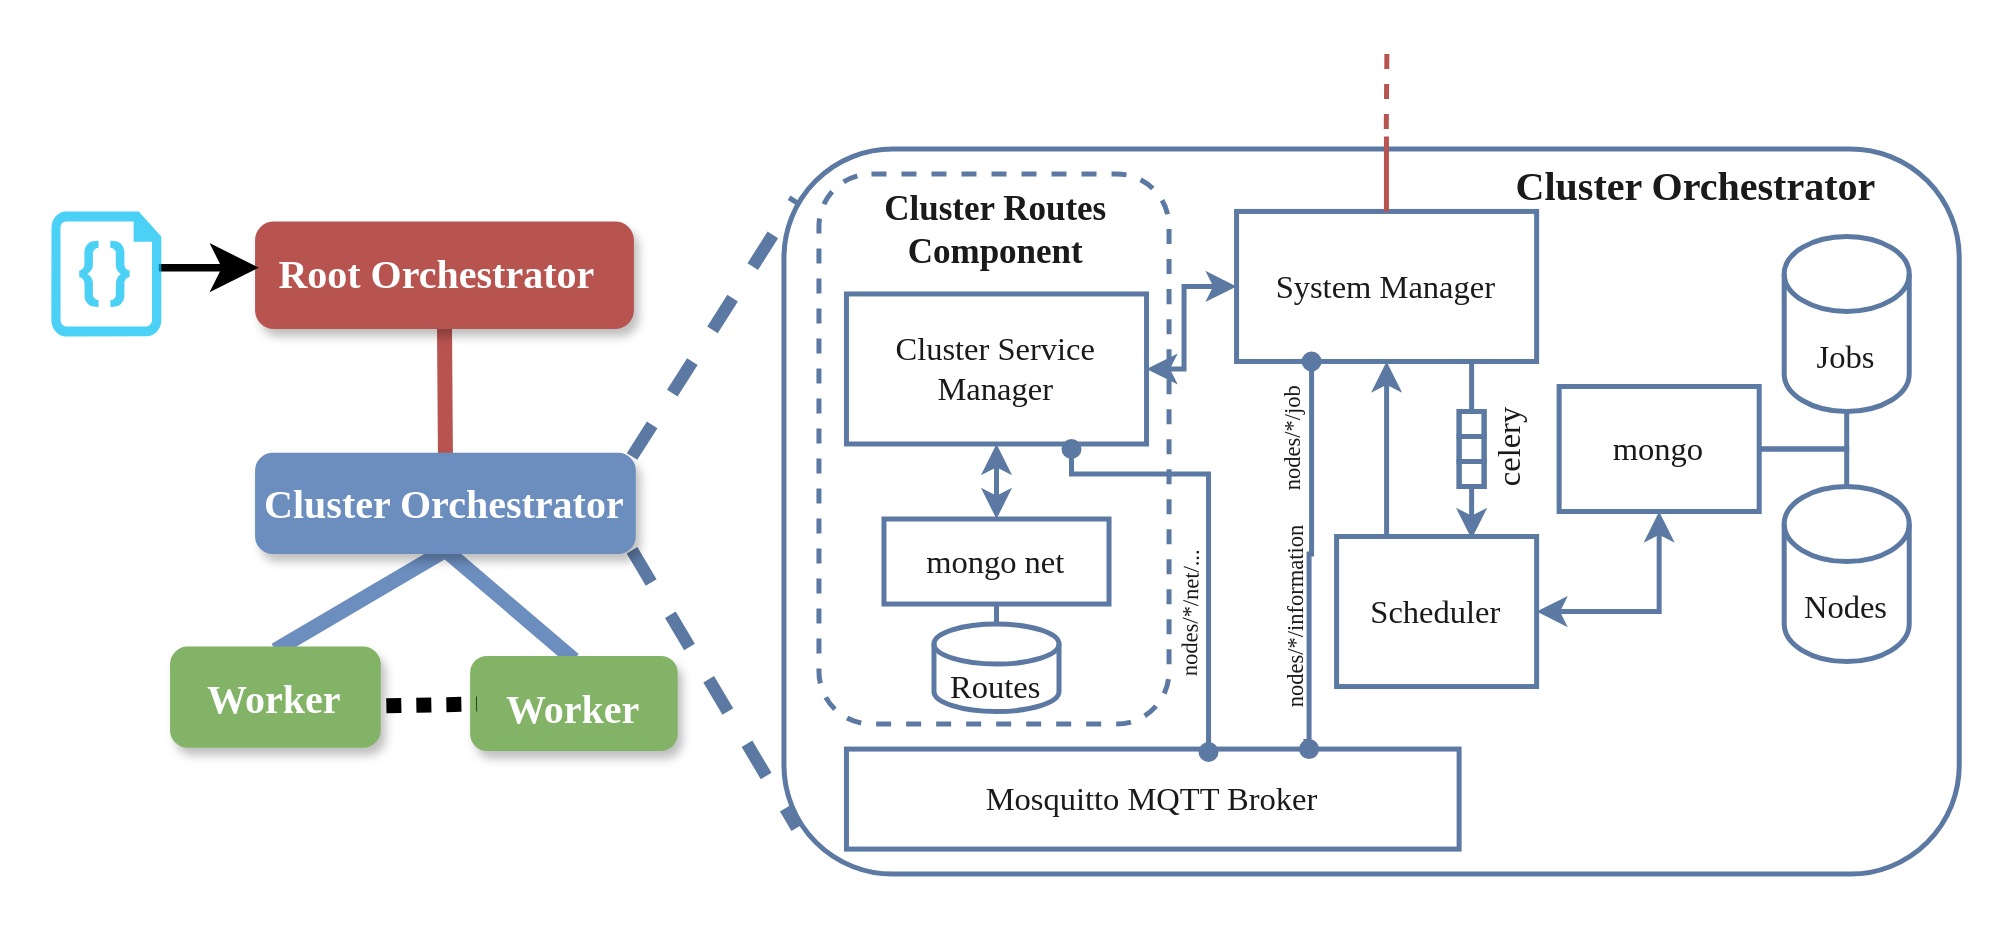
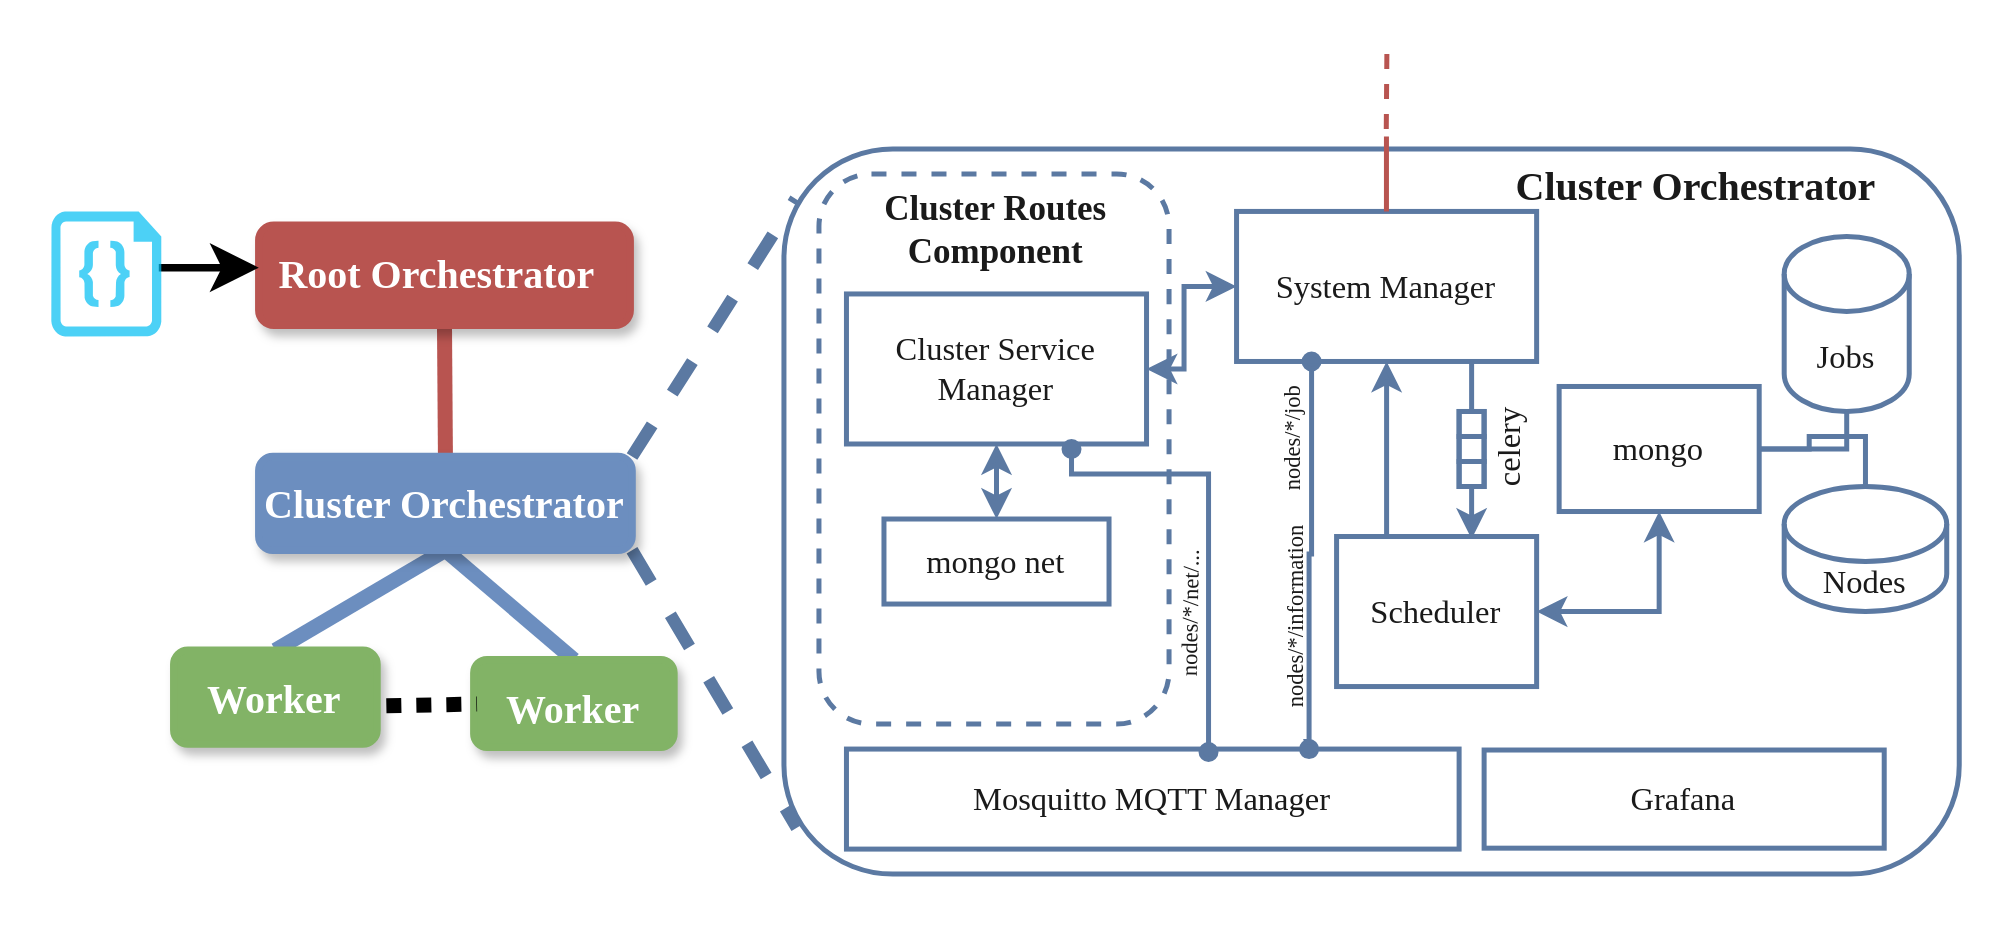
- <mxCell id="14" value="Nodes" style="shape=cylinder3;whiteSpace=wrap;html=1;boundedLbl=1;backgroundOutline=1;size=15;strokeColor=#5b79a2;fontColor=#1A1A1A;fillColor=none;strokeWidth=2;fontFamily=CMU Sans Serif;fontSize=13;" parent="1" vertex="1"><mxGeometry x="713" y="194" width="50" height="70" as="geometry" /></mxCell>
+ <mxCell id="14" value="Nodes" style="shape=cylinder3;whiteSpace=wrap;html=1;boundedLbl=1;backgroundOutline=1;size=15;strokeColor=#5b79a2;fontColor=#1A1A1A;fillColor=none;strokeWidth=2;fontFamily=CMU Sans Serif;fontSize=13;" parent="1" vertex="1"><mxGeometry x="713" y="194" width="65" height="50" as="geometry" /></mxCell>
- <mxCell id="20" style="edgeStyle=orthogonalEdgeStyle;rounded=0;orthogonalLoop=1;jettySize=auto;html=1;exitX=0.5;exitY=1;exitDx=0;exitDy=0;entryX=0.5;entryY=0;entryDx=0;entryDy=0;entryPerimeter=0;startArrow=none;startFill=0;endArrow=none;endFill=0;strokeColor=#5b79a2;fontColor=#1A1A1A;strokeWidth=2;fontFamily=CMU Sans Serif;fontSize=13;" parent="1" source="21" target="13" edge="1"><mxGeometry relative="1" as="geometry" /></mxCell>
- <mxCell id="13" value="Routes" style="shape=cylinder3;whiteSpace=wrap;html=1;boundedLbl=1;backgroundOutline=1;size=8.0;strokeColor=#5b79a2;fontColor=#1A1A1A;fillColor=none;strokeWidth=2;fontFamily=CMU Sans Serif;fontSize=13;" parent="1" vertex="1"><mxGeometry x="373" y="249" width="50" height="35" as="geometry" /></mxCell>
- <mxCell id="24" value="Mosquitto MQTT Broker" style="rounded=0;whiteSpace=wrap;html=1;fontSize=13;strokeColor=#5b79a2;fontColor=#1A1A1A;fillColor=none;strokeWidth=2;fontFamily=CMU Sans Serif;" parent="1" vertex="1"><mxGeometry x="338" y="299" width="245" height="40" as="geometry" /></mxCell>
+ <mxCell id="24" value="Mosquitto MQTT Manager" style="rounded=0;whiteSpace=wrap;html=1;fontSize=13;strokeColor=#5b79a2;fontColor=#1A1A1A;fillColor=none;strokeWidth=2;fontFamily=CMU Sans Serif;" parent="1" vertex="1"><mxGeometry x="338" y="299" width="245" height="40" as="geometry" /></mxCell>
+ <mxCell id="53" value="Grafana" style="rounded=0;whiteSpace=wrap;html=1;strokeColor=#5b79a2;fontColor=#1A1A1A;fillColor=none;strokeWidth=2;fontFamily=CMU Sans Serif;fontSize=13;" vertex="1" parent="1"><mxGeometry x="593" y="299.38" width="160" height="39.25" as="geometry" /></mxCell>
